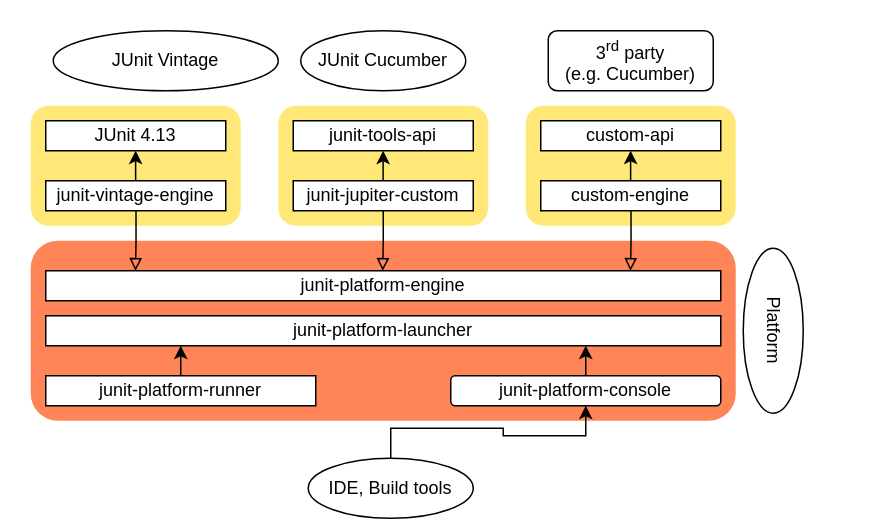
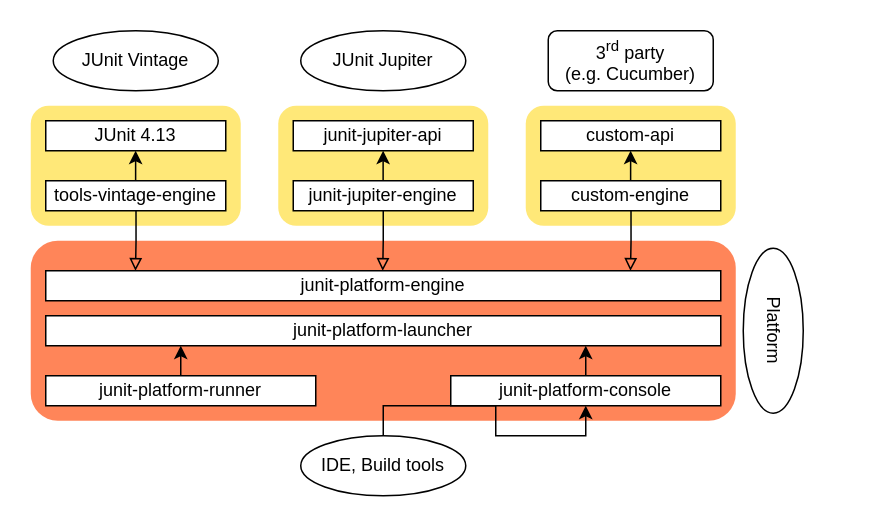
- <mxCell id="24" value="JUnit Vintage" style="ellipse;whiteSpace=wrap;html=1;rounded=1;shadow=0;glass=0;fillColor=#FFFFFF;gradientColor=none;" vertex="1" parent="1"><mxGeometry x="35" y="20" width="150" height="40" as="geometry" /></mxCell>
+ <mxCell id="24" value="JUnit Vintage" style="ellipse;whiteSpace=wrap;html=1;rounded=1;shadow=0;glass=0;fillColor=#FFFFFF;gradientColor=none;" vertex="1" parent="1"><mxGeometry x="35" y="20" width="110" height="40" as="geometry" /></mxCell>
- <mxCell id="25" value="JUnit Cucumber" style="ellipse;whiteSpace=wrap;html=1;rounded=1;shadow=0;glass=0;fillColor=#FFFFFF;gradientColor=none;" vertex="1" parent="1"><mxGeometry x="200" y="20" width="110" height="40" as="geometry" /></mxCell>
+ <mxCell id="25" value="JUnit Jupiter" style="ellipse;whiteSpace=wrap;html=1;rounded=1;shadow=0;glass=0;fillColor=#FFFFFF;gradientColor=none;" vertex="1" parent="1"><mxGeometry x="200" y="20" width="110" height="40" as="geometry" /></mxCell>
- <mxCell id="18" value="junit-tools-api" style="rounded=0;whiteSpace=wrap;html=1;shadow=0;glass=0;gradientColor=none;fillColor=#FFFFFF;" vertex="1" parent="1"><mxGeometry x="195" y="80" width="120" height="20" as="geometry" /></mxCell>
+ <mxCell id="18" value="junit-jupiter-api" style="rounded=0;whiteSpace=wrap;html=1;shadow=0;glass=0;gradientColor=none;fillColor=#FFFFFF;" vertex="1" parent="1"><mxGeometry x="195" y="80" width="120" height="20" as="geometry" /></mxCell>
- <mxCell id="10" value="junit-vintage-engine" style="rounded=0;whiteSpace=wrap;html=1;shadow=0;glass=0;gradientColor=none;fillColor=#FFFFFF;" vertex="1" parent="1"><mxGeometry x="30" y="120" width="120" height="20" as="geometry" /></mxCell>
+ <mxCell id="10" value="tools-vintage-engine" style="rounded=0;whiteSpace=wrap;html=1;shadow=0;glass=0;gradientColor=none;fillColor=#FFFFFF;" vertex="1" parent="1"><mxGeometry x="30" y="120" width="120" height="20" as="geometry" /></mxCell>
- <mxCell id="12" value="junit-jupiter-custom" style="rounded=0;whiteSpace=wrap;html=1;shadow=0;glass=0;gradientColor=none;fillColor=#FFFFFF;" vertex="1" parent="1"><mxGeometry x="195" y="120" width="120" height="20" as="geometry" /></mxCell>
+ <mxCell id="12" value="junit-jupiter-engine" style="rounded=0;whiteSpace=wrap;html=1;shadow=0;glass=0;gradientColor=none;fillColor=#FFFFFF;" vertex="1" parent="1"><mxGeometry x="195" y="120" width="120" height="20" as="geometry" /></mxCell>
- <mxCell id="8" value="junit-platform-console" style="whiteSpace=wrap;html=1;shadow=0;glass=0;gradientColor=none;fillColor=#FFFFFF;rounded=1;" vertex="1" parent="1"><mxGeometry x="300" y="250" width="180" height="20" as="geometry" /></mxCell>
+ <mxCell id="8" value="junit-platform-console" style="rounded=0;whiteSpace=wrap;html=1;shadow=0;glass=0;gradientColor=none;fillColor=#FFFFFF;" vertex="1" parent="1"><mxGeometry x="300" y="250" width="180" height="20" as="geometry" /></mxCell>
- <mxCell id="28" value="IDE, Build tools" style="ellipse;whiteSpace=wrap;html=1;rounded=1;shadow=0;glass=0;fillColor=#FFFFFF;gradientColor=none;" vertex="1" parent="1"><mxGeometry x="205" y="305" width="110" height="40" as="geometry" /></mxCell>
+ <mxCell id="28" value="IDE, Build tools" style="ellipse;whiteSpace=wrap;html=1;rounded=1;shadow=0;glass=0;fillColor=#FFFFFF;gradientColor=none;" vertex="1" parent="1"><mxGeometry x="200" y="290" width="110" height="40" as="geometry" /></mxCell>
